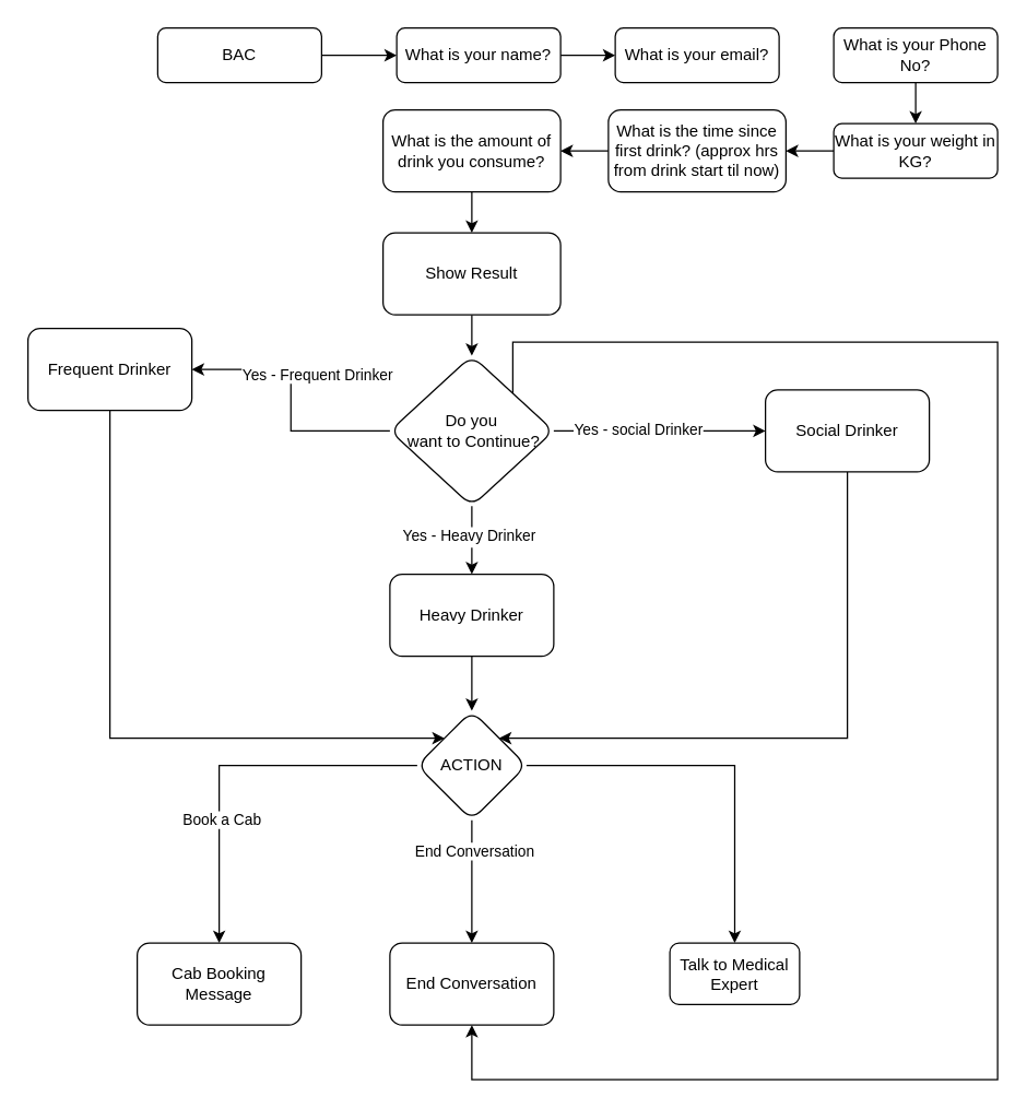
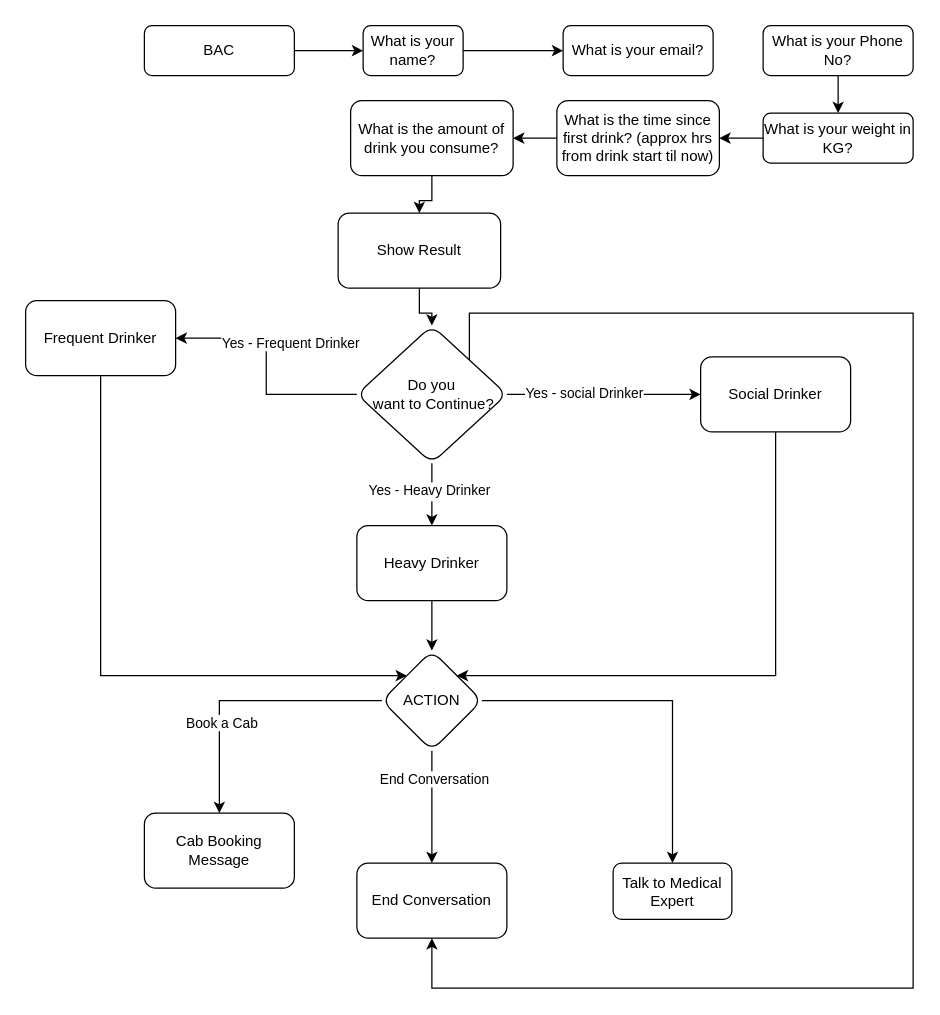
- <mxCell id="5" value="What is your name?" style="rounded=1;whiteSpace=wrap;html=1;fontSize=12;glass=0;strokeWidth=1;shadow=0;" vertex="1" parent="1"><mxGeometry x="290" y="20" width="120" height="40" as="geometry" /></mxCell>
+ <mxCell id="5" value="What is your name?" style="rounded=1;whiteSpace=wrap;html=1;fontSize=12;glass=0;strokeWidth=1;shadow=0;" vertex="1" parent="1"><mxGeometry x="290" y="20" width="80" height="40" as="geometry" /></mxCell>
- <mxCell id="16" value="Show Result" style="rounded=1;whiteSpace=wrap;html=1;fontSize=12;glass=0;strokeWidth=1;shadow=0;" vertex="1" parent="1"><mxGeometry x="280" y="170" width="130" height="60" as="geometry" /></mxCell>
+ <mxCell id="16" value="Show Result" style="rounded=1;whiteSpace=wrap;html=1;fontSize=12;glass=0;strokeWidth=1;shadow=0;" vertex="1" parent="1"><mxGeometry x="270" y="170" width="130" height="60" as="geometry" /></mxCell>
- <mxCell id="38" value="Cab Booking Message" style="whiteSpace=wrap;html=1;rounded=1;glass=0;strokeWidth=1;shadow=0;" vertex="1" parent="1"><mxGeometry x="100" y="690" width="120" height="60" as="geometry" /></mxCell>
+ <mxCell id="38" value="Cab Booking Message" style="whiteSpace=wrap;html=1;rounded=1;glass=0;strokeWidth=1;shadow=0;" vertex="1" parent="1"><mxGeometry x="115" y="650" width="120" height="60" as="geometry" /></mxCell>
